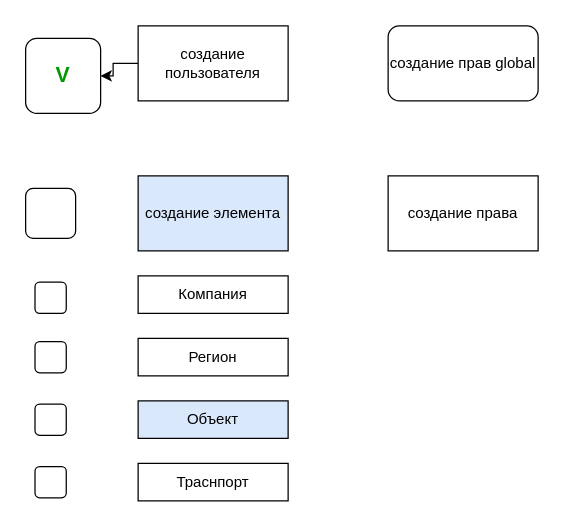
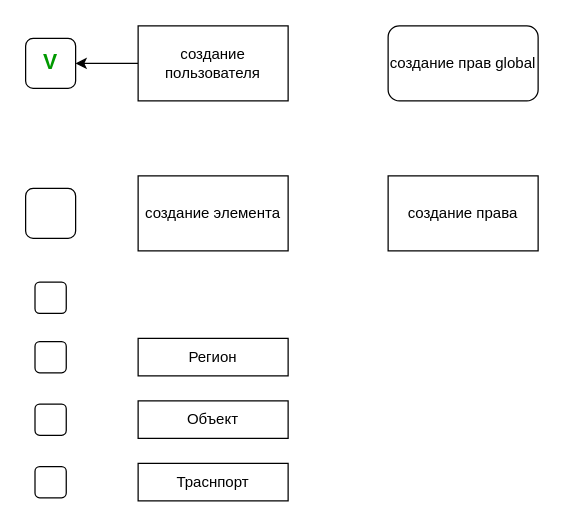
- <mxCell id="7" value="&lt;b&gt;&lt;font color=&quot;#009900&quot; style=&quot;font-size: 17px;&quot;&gt;V&lt;/font&gt;&lt;/b&gt;" style="rounded=1;whiteSpace=wrap;html=1;" vertex="1" parent="1"><mxGeometry x="20" y="30" width="60" height="60" as="geometry" /></mxCell>
+ <mxCell id="7" value="&lt;b&gt;&lt;font color=&quot;#009900&quot; style=&quot;font-size: 17px;&quot;&gt;V&lt;/font&gt;&lt;/b&gt;" style="rounded=1;whiteSpace=wrap;html=1;" vertex="1" parent="1"><mxGeometry x="20" y="30" width="40" height="40" as="geometry" /></mxCell>
- <mxCell id="5" value="создание элемента" style="rounded=0;whiteSpace=wrap;html=1;fillColor=#dae8fc;" vertex="1" parent="1"><mxGeometry x="110" y="140" width="120" height="60" as="geometry" /></mxCell>
+ <mxCell id="5" value="создание элемента" style="rounded=0;whiteSpace=wrap;html=1;" vertex="1" parent="1"><mxGeometry x="110" y="140" width="120" height="60" as="geometry" /></mxCell>
- <mxCell id="9" value="Компания" style="rounded=0;whiteSpace=wrap;html=1;" vertex="1" parent="1"><mxGeometry x="110" y="220" width="120" height="30" as="geometry" /></mxCell>
- <mxCell id="11" value="Объект" style="rounded=0;whiteSpace=wrap;html=1;fillColor=#dae8fc;" vertex="1" parent="1"><mxGeometry x="110" y="320" width="120" height="30" as="geometry" /></mxCell>
+ <mxCell id="11" value="Объект" style="rounded=0;whiteSpace=wrap;html=1;" vertex="1" parent="1"><mxGeometry x="110" y="320" width="120" height="30" as="geometry" /></mxCell>
